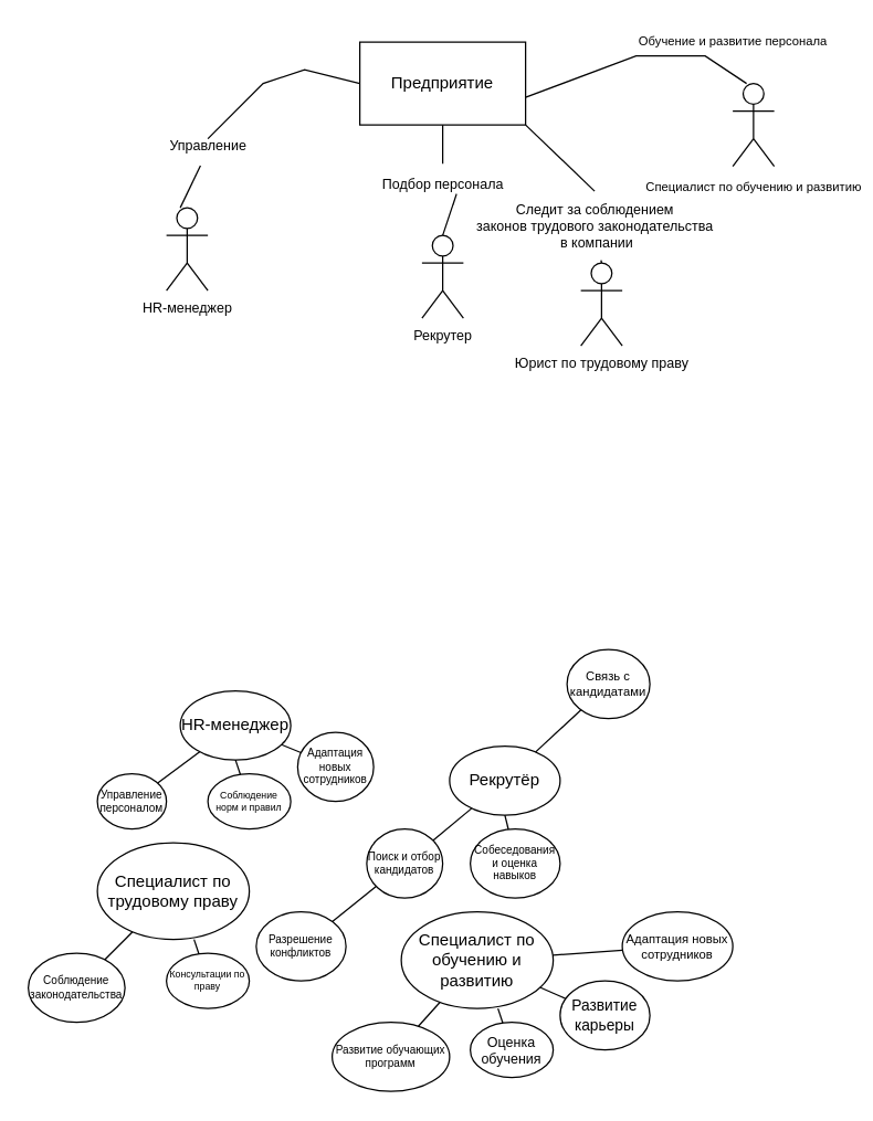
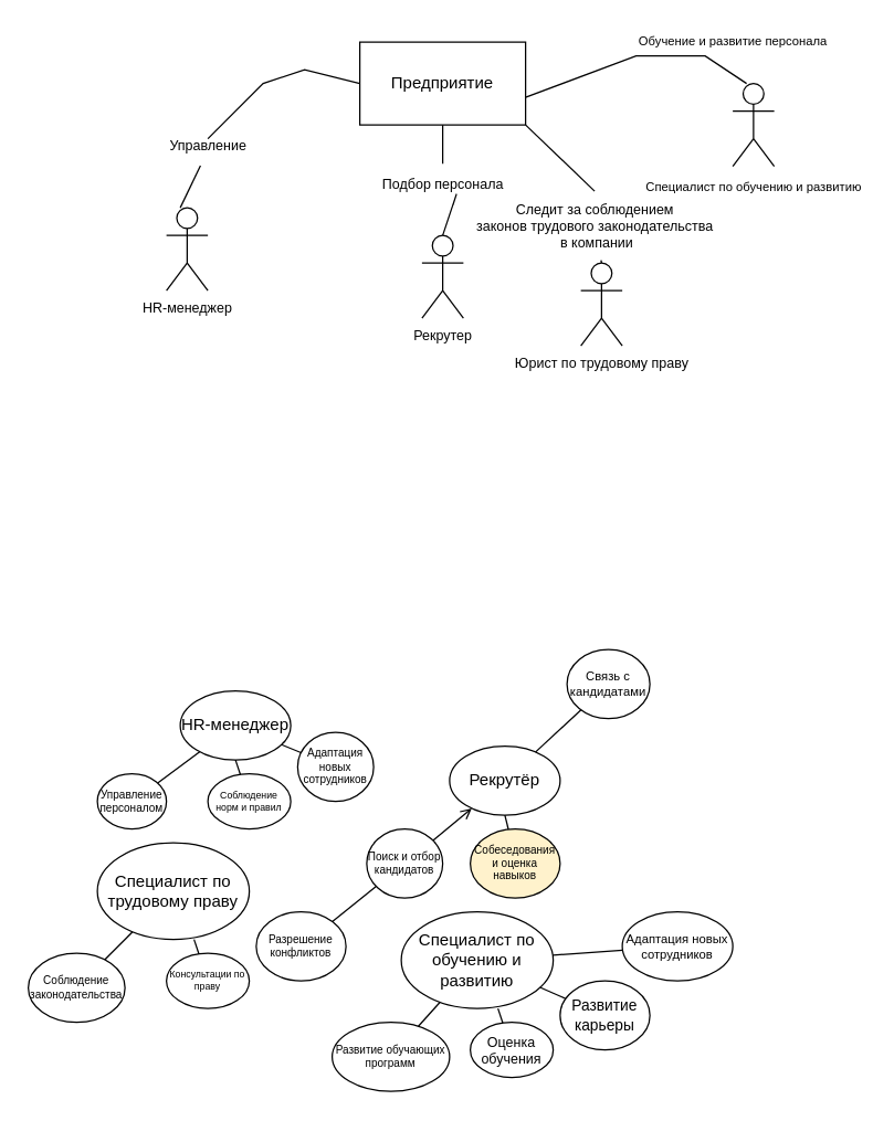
- <mxCell id="26" value="" style="endArrow=none;html=1;rounded=0;" edge="1" parent="1" source="27" target="25"><mxGeometry width="50" height="50" relative="1" as="geometry"><mxPoint x="295" y="600" as="sourcePoint" /><mxPoint x="325" y="570" as="targetPoint" /></mxGeometry></mxCell>
+ <mxCell id="26" value="" style="endArrow=open;html=1;rounded=0;" edge="1" parent="1" source="27" target="25"><mxGeometry width="50" height="50" relative="1" as="geometry"><mxPoint x="295" y="600" as="sourcePoint" /><mxPoint x="325" y="570" as="targetPoint" /></mxGeometry></mxCell>
- <mxCell id="28" value="Собеседования и оценка навыков" style="ellipse;whiteSpace=wrap;html=1;fontSize=8;" vertex="1" parent="1"><mxGeometry x="340" y="600" width="65" height="50" as="geometry" /></mxCell>
+ <mxCell id="28" value="Собеседования и оценка навыков" style="ellipse;whiteSpace=wrap;html=1;fontSize=8;fillColor=#fff2cc;" vertex="1" parent="1"><mxGeometry x="340" y="600" width="65" height="50" as="geometry" /></mxCell>
